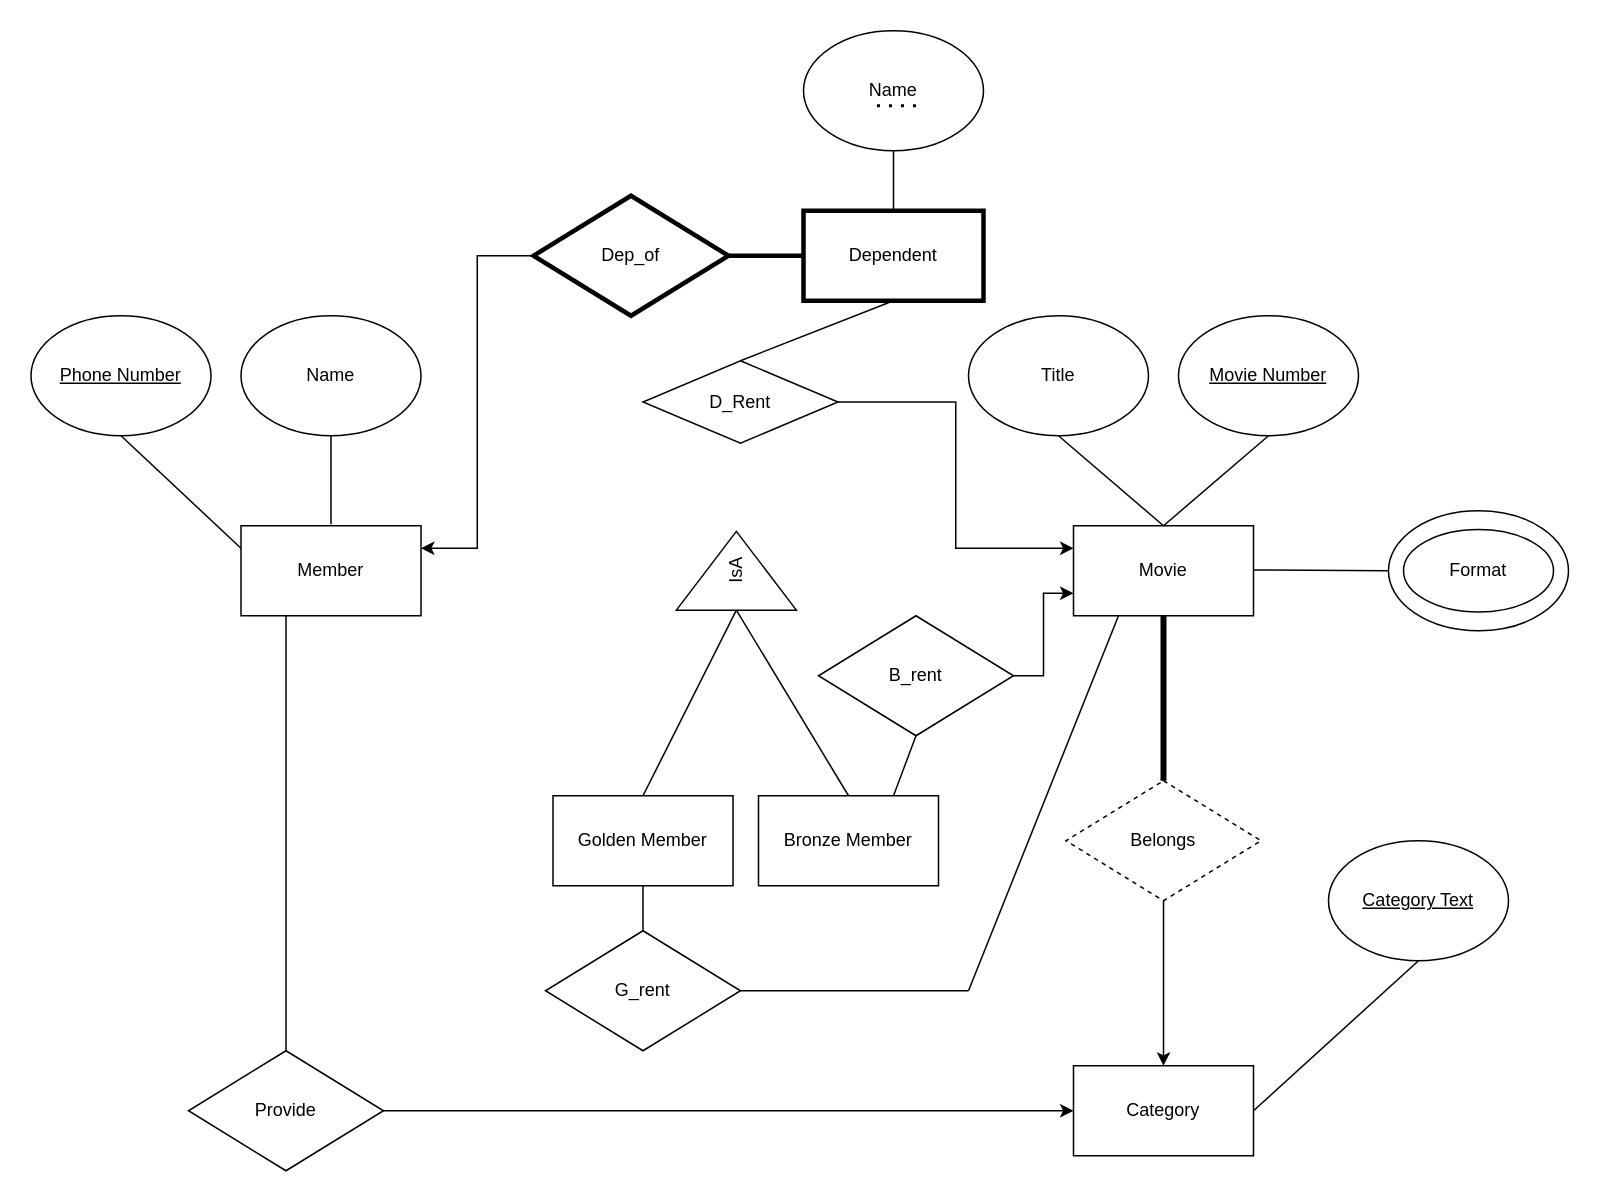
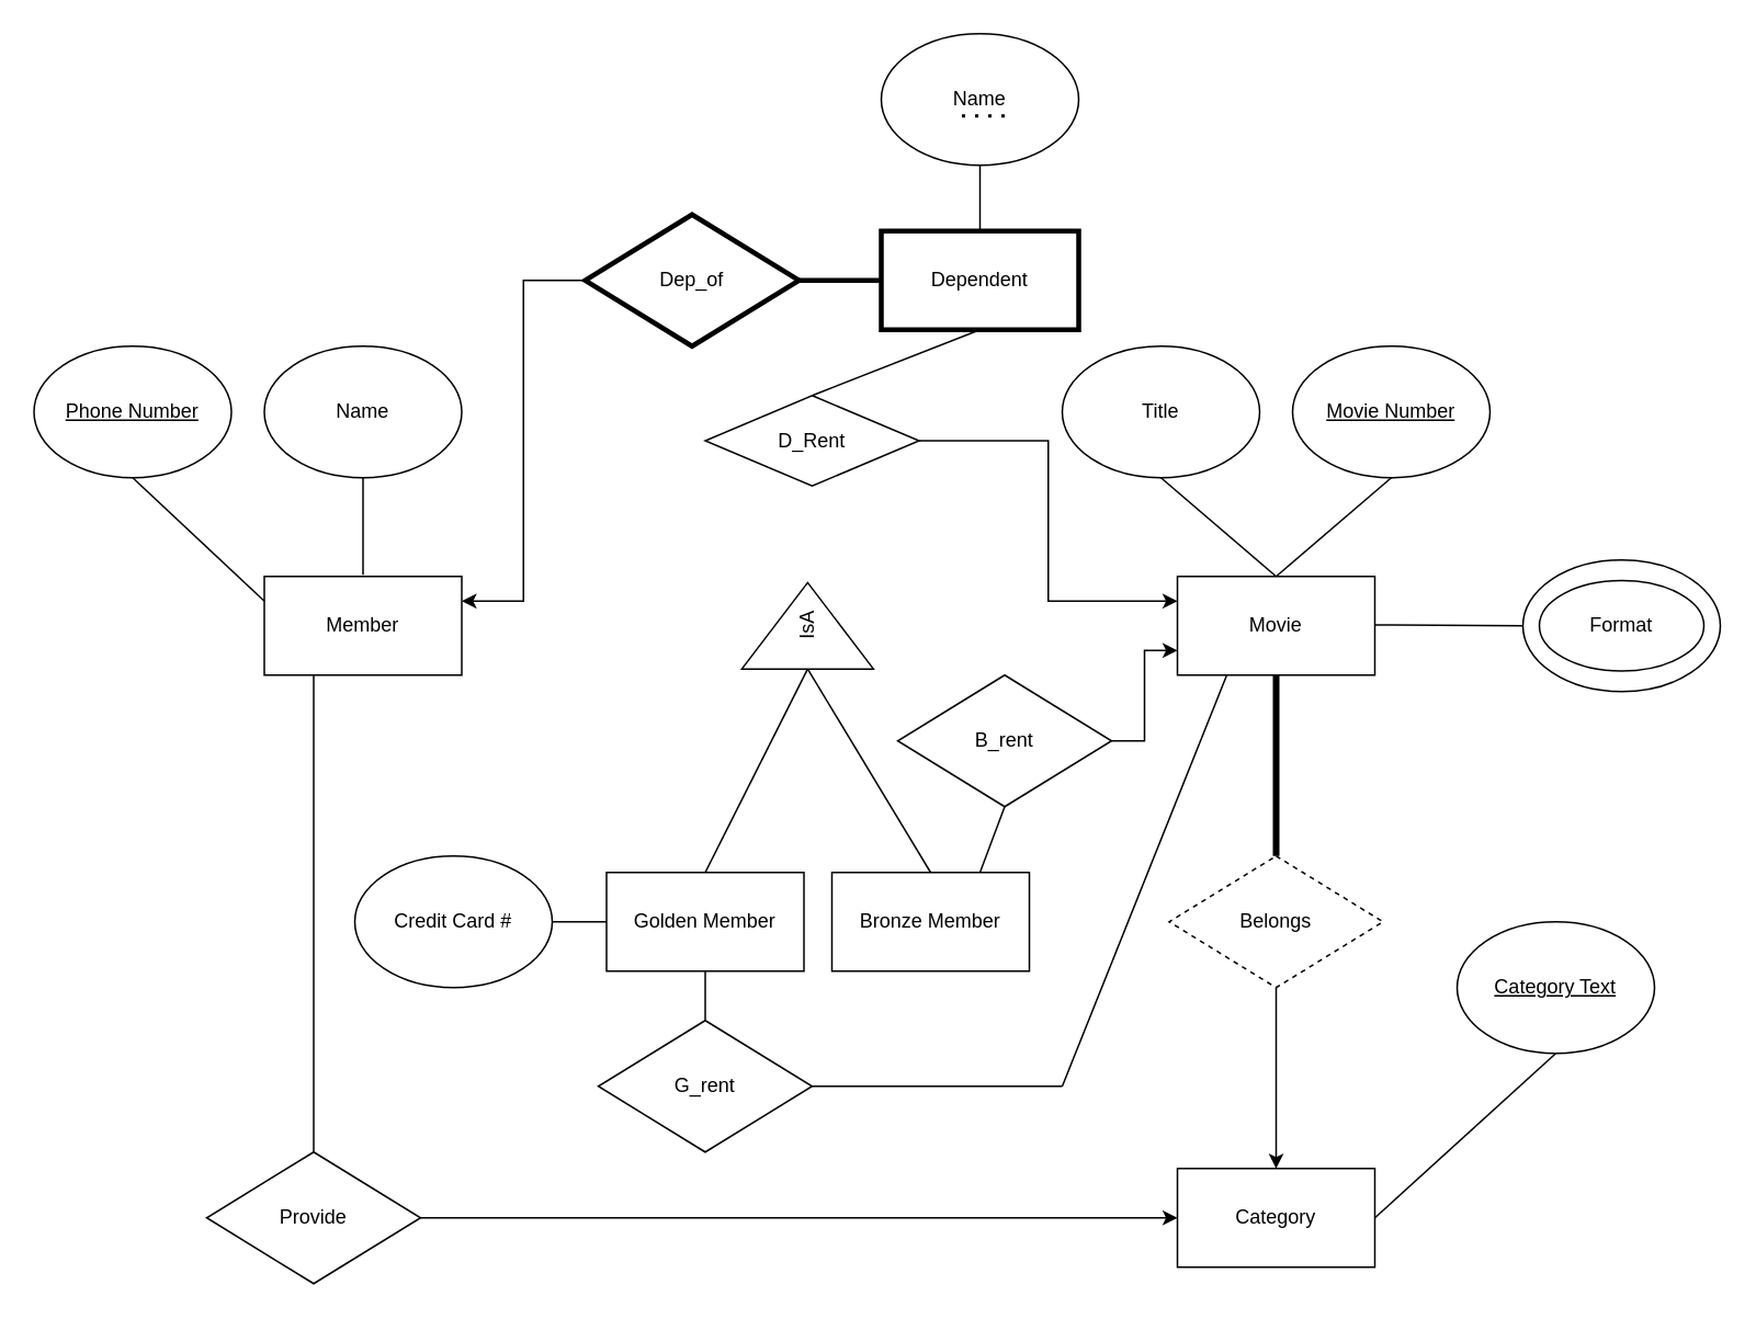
+ <mxCell id="28" value="Credit Card #" style="ellipse;whiteSpace=wrap;html=1;" parent="1" vertex="1"><mxGeometry x="215" y="520" width="120" height="80" as="geometry" /></mxCell>
+ <mxCell id="42" value="" style="endArrow=none;html=1;rounded=0;exitX=1;exitY=0.5;exitDx=0;exitDy=0;entryX=0;entryY=0.5;entryDx=0;entryDy=0;" parent="1" source="28" target="24" edge="1"><mxGeometry width="50" height="50" relative="1" as="geometry"><mxPoint x="315" y="610" as="sourcePoint" /><mxPoint x="365" y="560" as="targetPoint" /></mxGeometry></mxCell>
